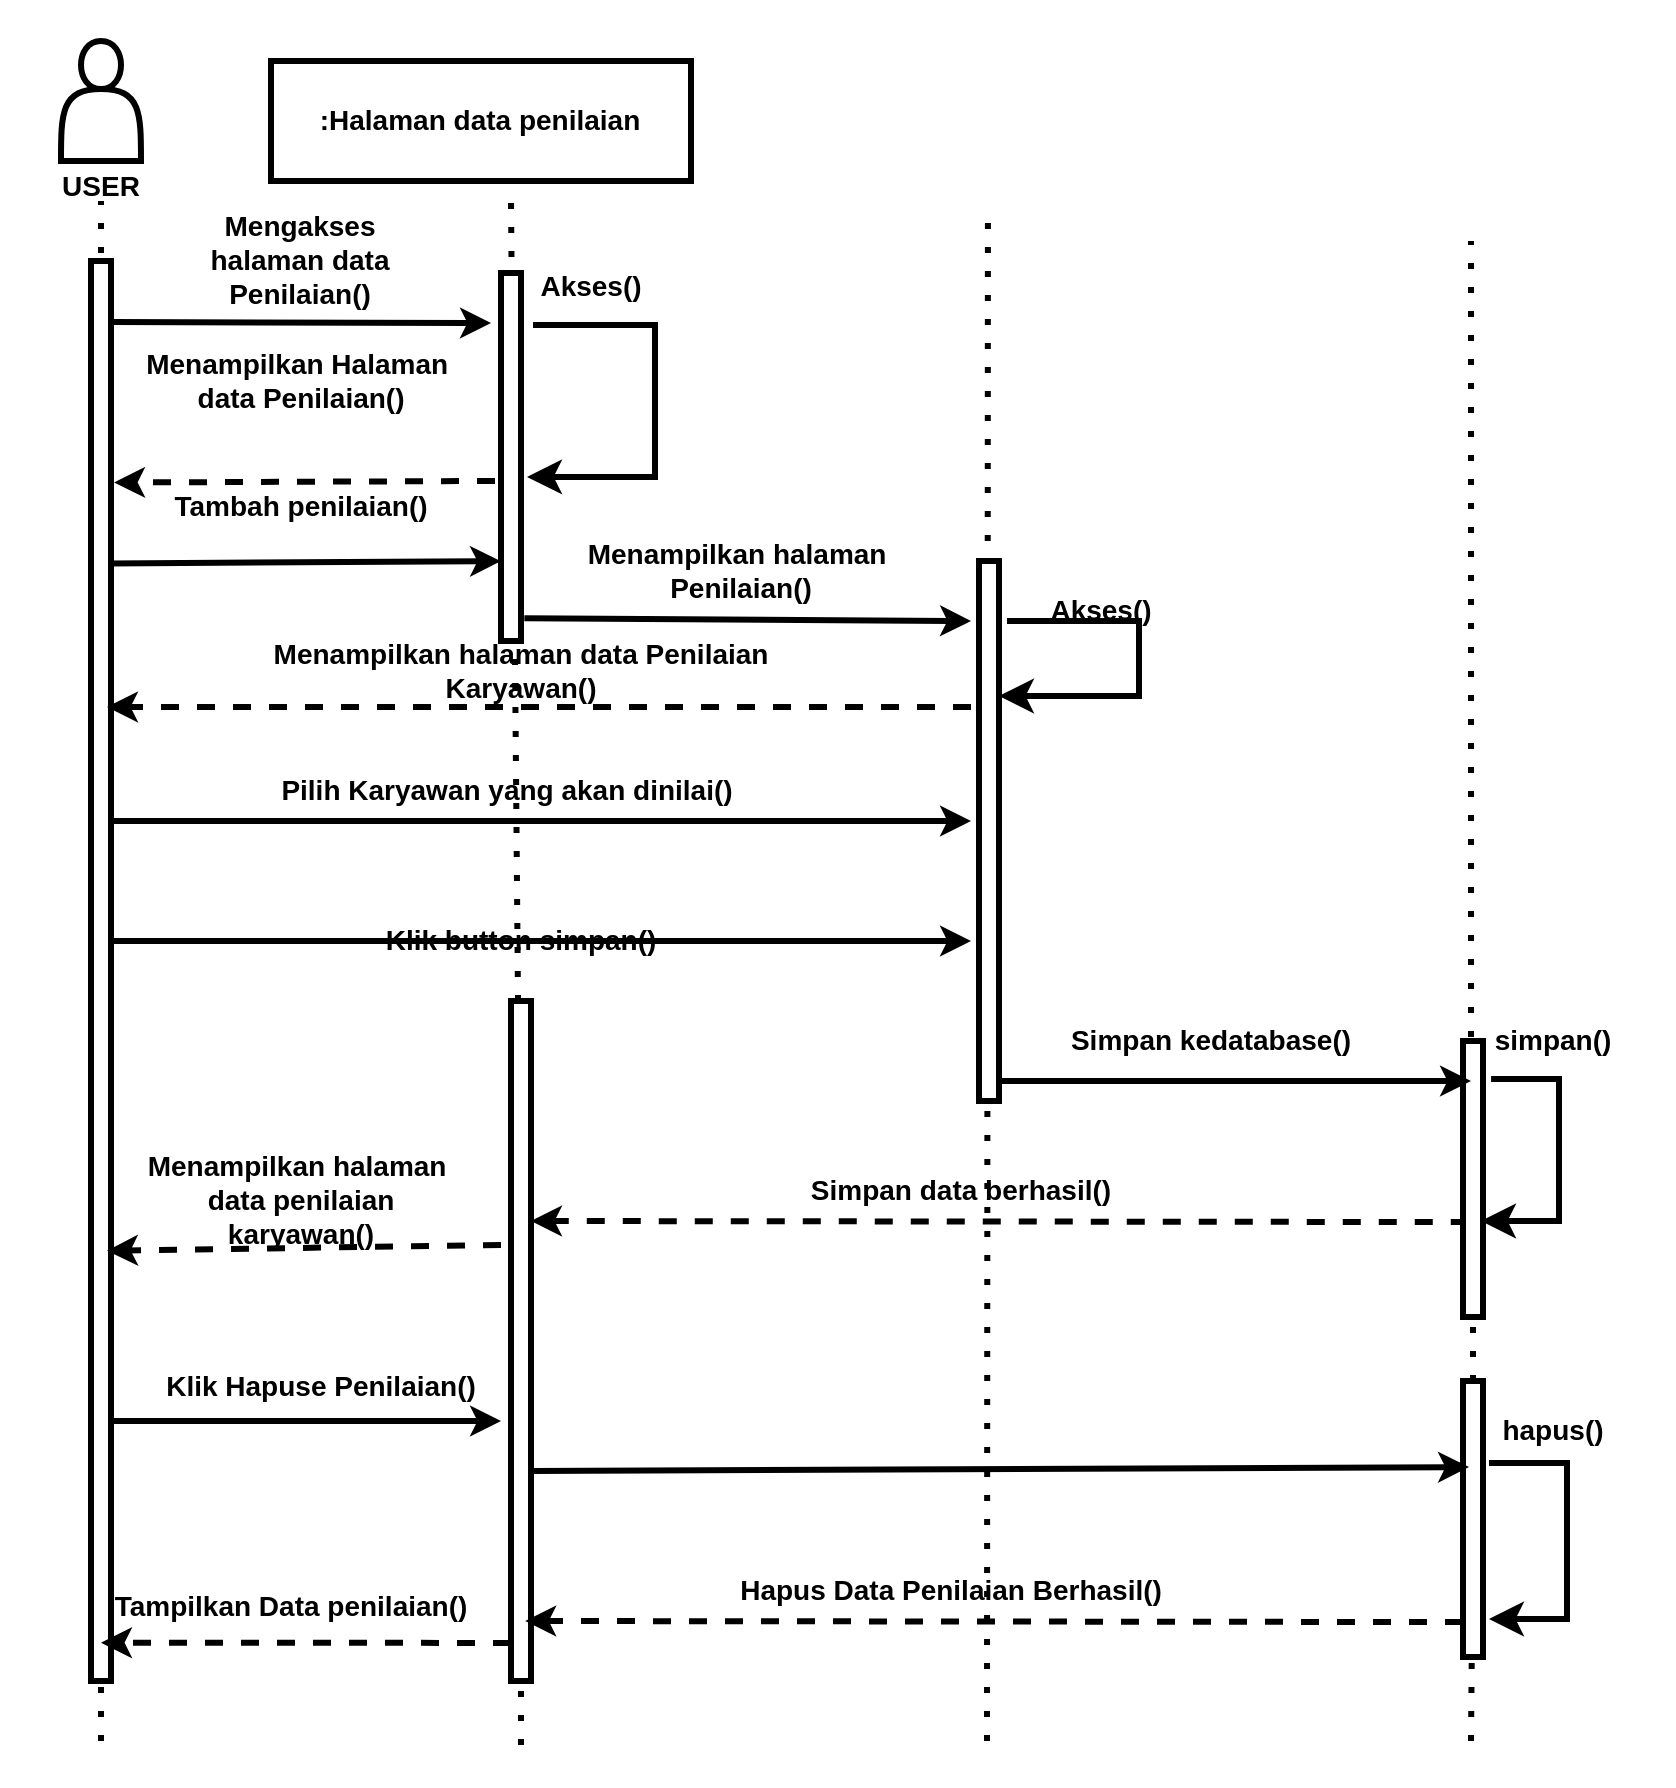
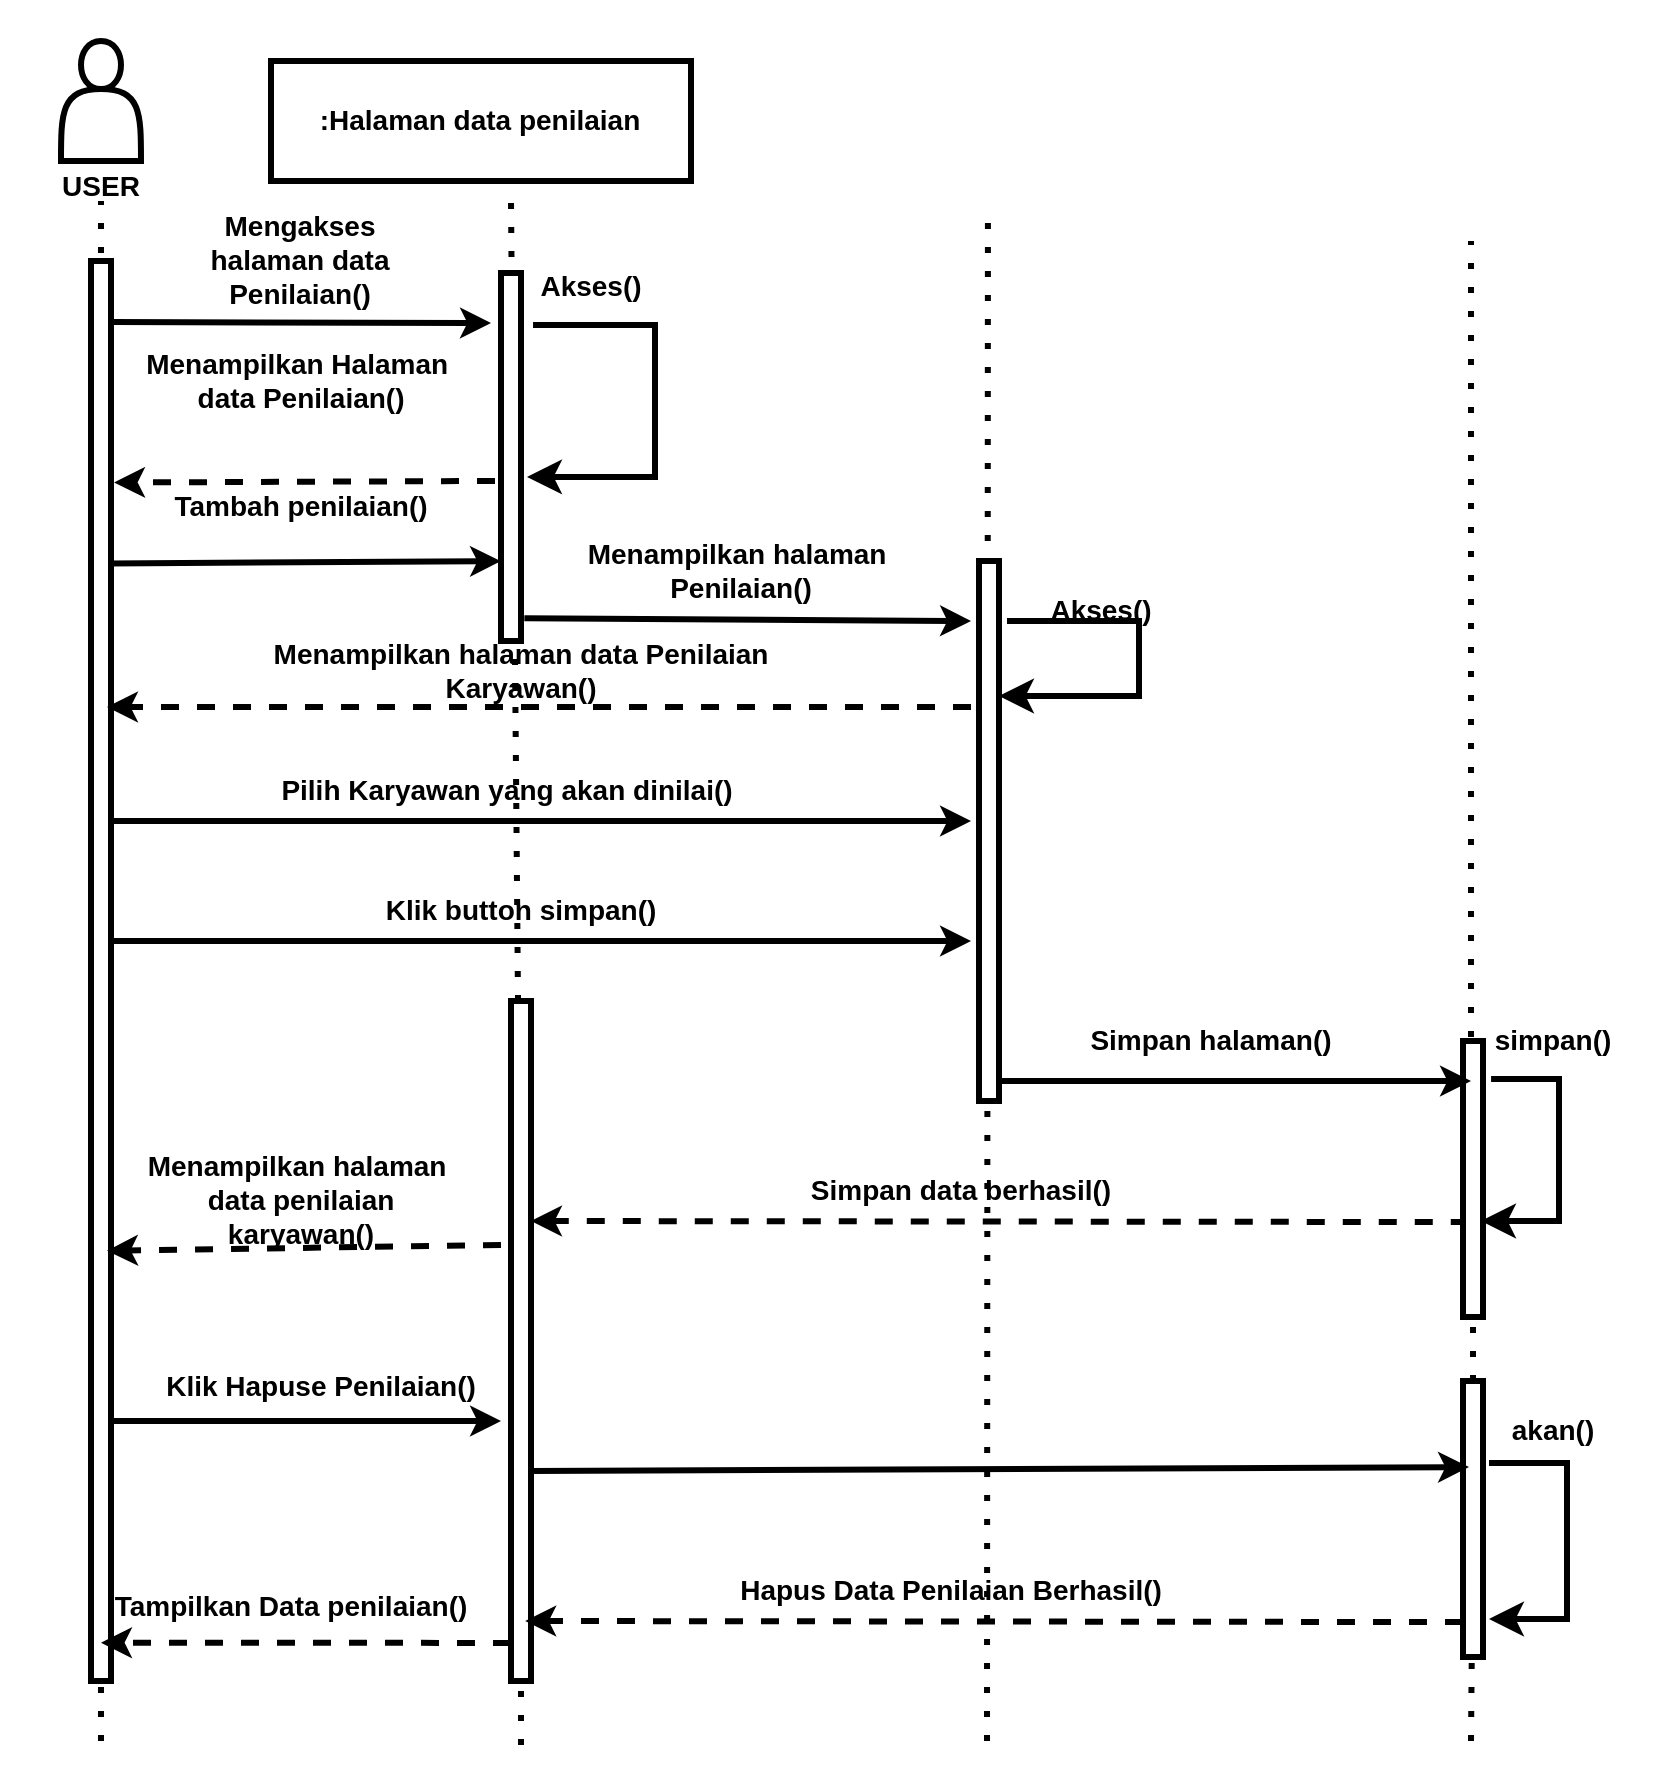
- <mxCell id="31" value="&lt;div&gt;&lt;span&gt;Klik button simpan()&lt;/span&gt;&lt;/div&gt;" style="text;html=1;align=center;verticalAlign=middle;resizable=0;points=[];autosize=1;strokeColor=none;fillColor=none;strokeWidth=3;fontSize=14;fontStyle=1;fontColor=#000000;" vertex="1" parent="1"><mxGeometry x="185" y="455" width="150" height="30" as="geometry" /></mxCell>
+ <mxCell id="31" value="&lt;div&gt;&lt;span&gt;Klik button simpan()&lt;/span&gt;&lt;/div&gt;" style="text;html=1;align=center;verticalAlign=middle;resizable=0;points=[];autosize=1;strokeColor=none;fillColor=none;strokeWidth=3;fontSize=14;fontStyle=1;fontColor=#000000;" vertex="1" parent="1"><mxGeometry x="185" y="440" width="150" height="30" as="geometry" /></mxCell>
- <mxCell id="34" value="&lt;div&gt;&lt;span&gt;Simpan kedatabase()&lt;/span&gt;&lt;/div&gt;" style="text;html=1;align=center;verticalAlign=middle;resizable=0;points=[];autosize=1;strokeColor=none;fillColor=none;strokeWidth=3;fontSize=14;fontStyle=1;fontColor=#000000;" vertex="1" parent="1"><mxGeometry x="525" y="505" width="160" height="30" as="geometry" /></mxCell>
+ <mxCell id="34" value="&lt;div&gt;&lt;span&gt;Simpan halaman()&lt;/span&gt;&lt;/div&gt;" style="text;html=1;align=center;verticalAlign=middle;resizable=0;points=[];autosize=1;strokeColor=none;fillColor=none;strokeWidth=3;fontSize=14;fontStyle=1;fontColor=#000000;" vertex="1" parent="1"><mxGeometry x="525" y="505" width="160" height="30" as="geometry" /></mxCell>
- <mxCell id="51" value="&lt;div&gt;&lt;span&gt;hapus()&lt;/span&gt;&lt;/div&gt;" style="text;html=1;align=center;verticalAlign=middle;resizable=0;points=[];autosize=1;strokeColor=none;fillColor=none;strokeWidth=3;fontSize=14;fontStyle=1;fontColor=#000000;" vertex="1" parent="1"><mxGeometry x="741" y="700" width="70" height="30" as="geometry" /></mxCell>
+ <mxCell id="51" value="&lt;div&gt;&lt;span&gt;akan()&lt;/span&gt;&lt;/div&gt;" style="text;html=1;align=center;verticalAlign=middle;resizable=0;points=[];autosize=1;strokeColor=none;fillColor=none;strokeWidth=3;fontSize=14;fontStyle=1;fontColor=#000000;" vertex="1" parent="1"><mxGeometry x="741" y="700" width="70" height="30" as="geometry" /></mxCell>
